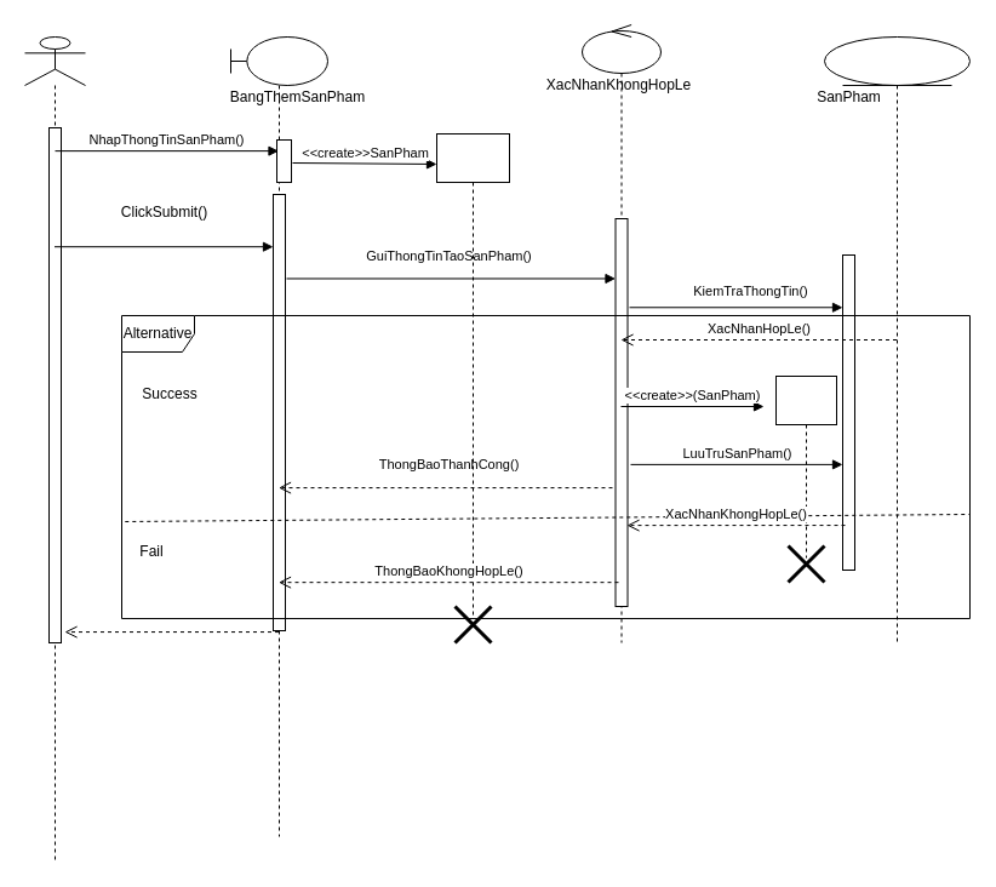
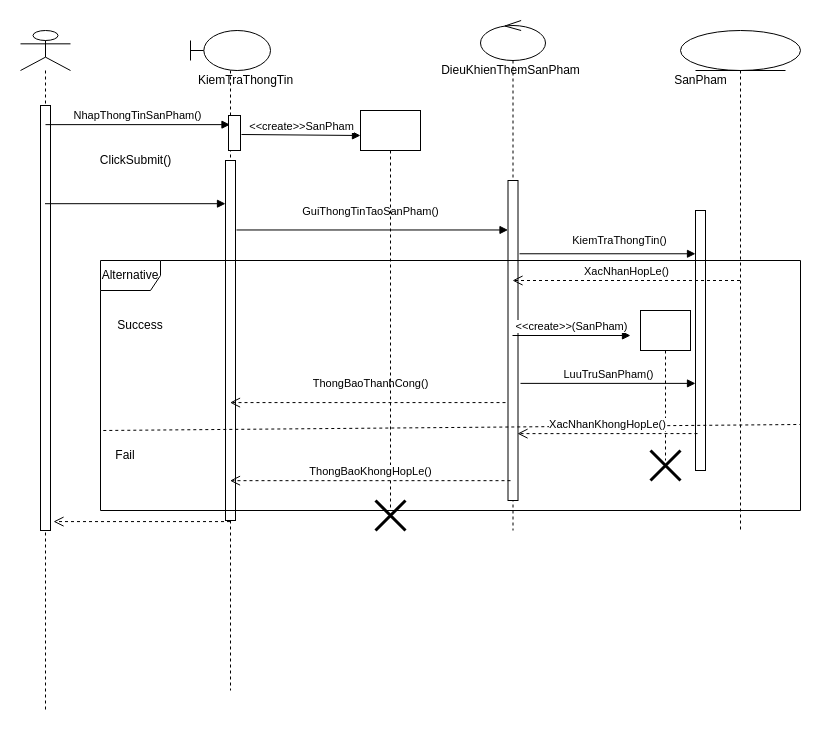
- <mxCell id="9" value="XacNhanKhongHopLe" style="text;html=1;align=center;verticalAlign=middle;resizable=0;points=[];autosize=1;" vertex="1" parent="8"><mxGeometry x="-45" y="40" width="150" height="20" as="geometry" /></mxCell>
+ <mxCell id="9" value="DieuKhienThemSanPham" style="text;html=1;align=center;verticalAlign=middle;resizable=0;points=[];autosize=1;" vertex="1" parent="8"><mxGeometry x="-45" y="40" width="150" height="20" as="geometry" /></mxCell>
- <mxCell id="23" value="BangThemSanPham" style="text;html=1;align=center;verticalAlign=middle;resizable=0;points=[];autosize=1;" vertex="1" parent="1"><mxGeometry x="180" y="70" width="130" height="20" as="geometry" /></mxCell>
+ <mxCell id="23" value="KiemTraThongTin" style="text;html=1;align=center;verticalAlign=middle;resizable=0;points=[];autosize=1;" vertex="1" parent="1"><mxGeometry x="180" y="70" width="130" height="20" as="geometry" /></mxCell>
- <mxCell id="16" value="ClickSubmit()" style="text;html=1;align=center;verticalAlign=middle;resizable=0;points=[];autosize=1;" vertex="1" parent="1"><mxGeometry x="90" y="165" width="90" height="20" as="geometry" /></mxCell>
+ <mxCell id="16" value="ClickSubmit()" style="text;html=1;align=center;verticalAlign=middle;resizable=0;points=[];autosize=1;" vertex="1" parent="1"><mxGeometry x="90" y="150" width="90" height="20" as="geometry" /></mxCell>
